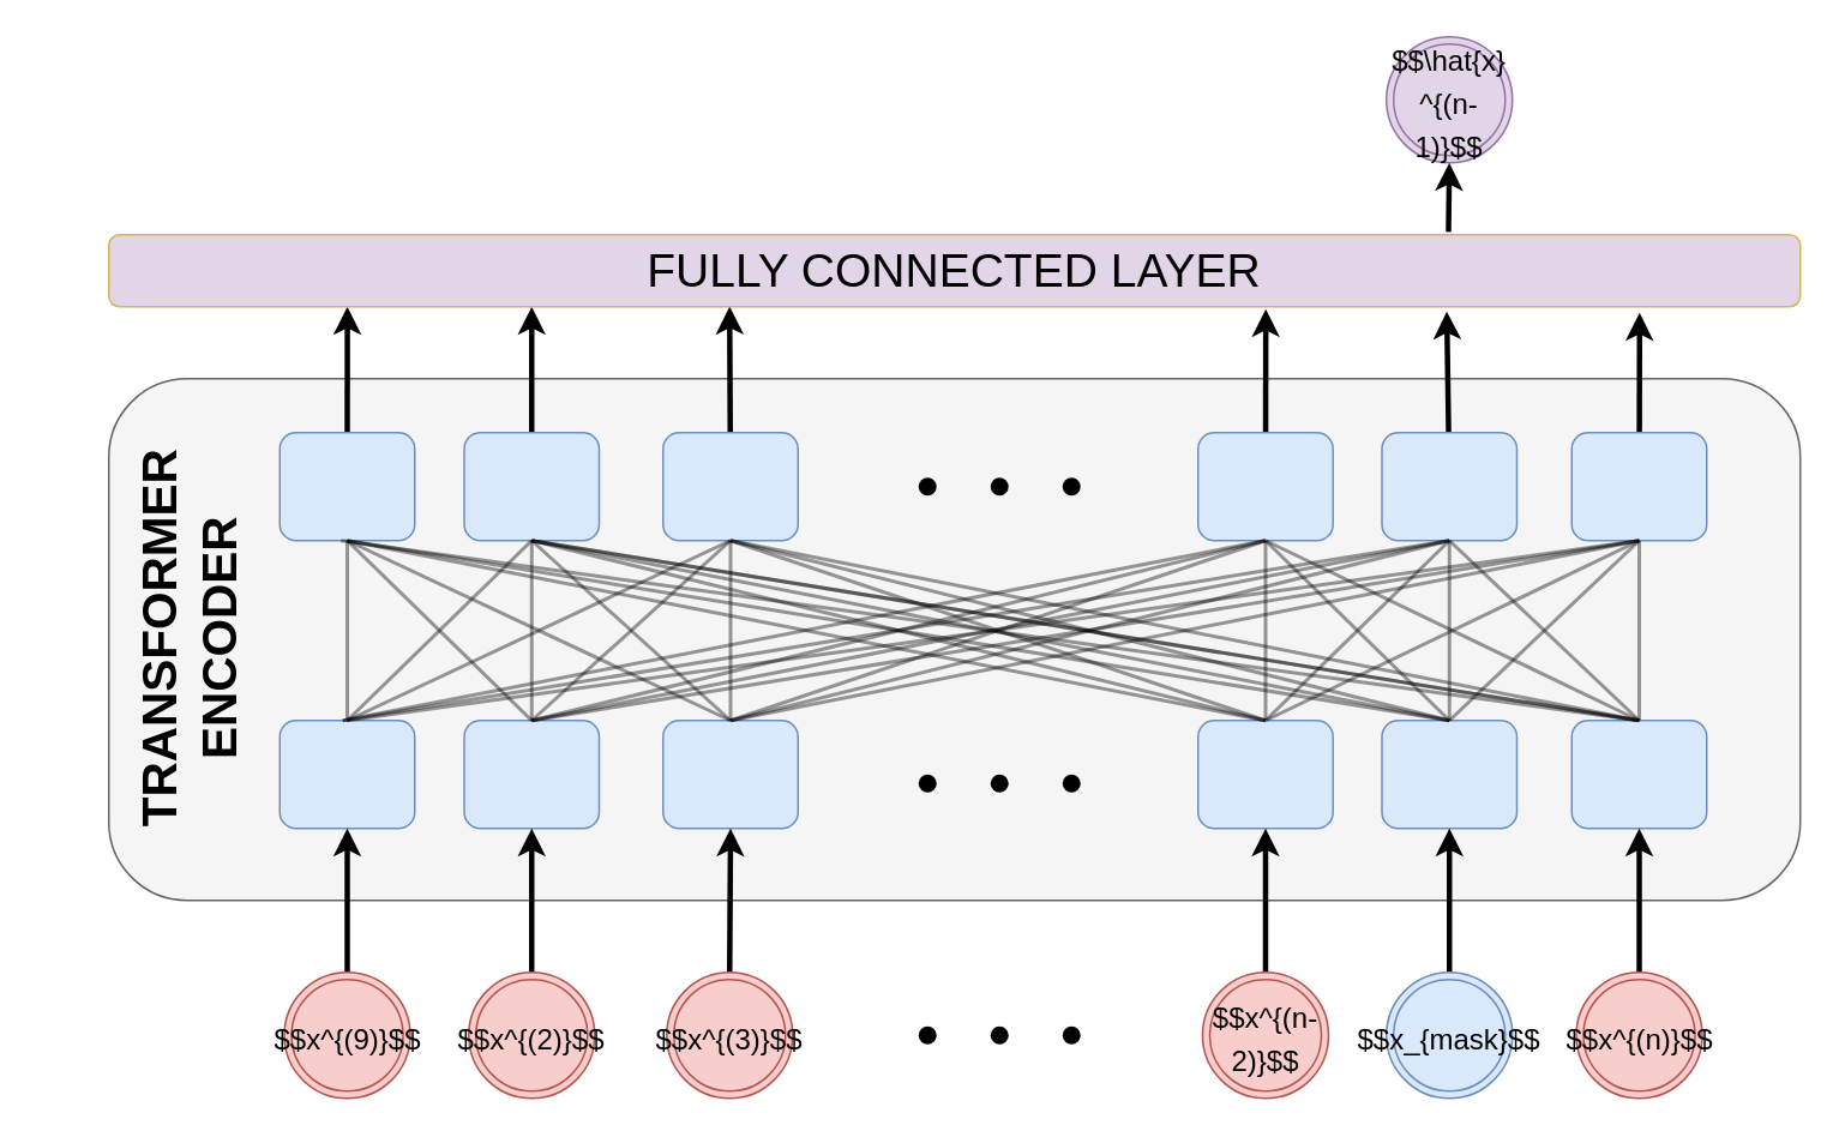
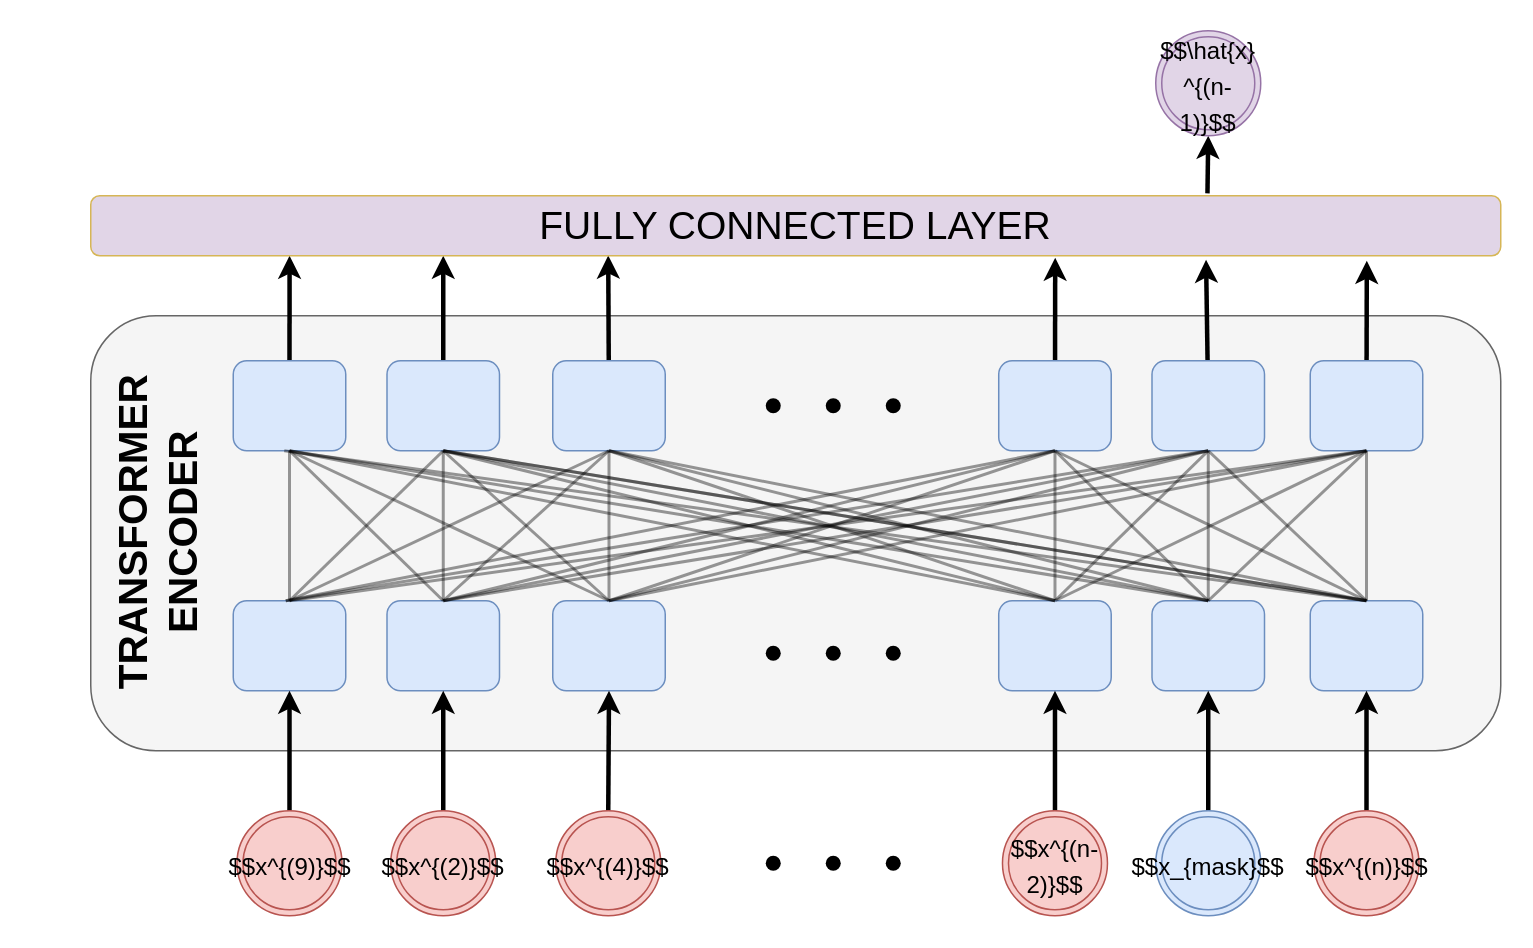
- <mxCell id="67" value="&lt;span style=&quot;font-size: 16px&quot;&gt;$$x^{(3)}$$&lt;/span&gt;" style="ellipse;shape=doubleEllipse;whiteSpace=wrap;html=1;aspect=fixed;fontSize=20;fillColor=#f8cecc;strokeColor=#b85450;" parent="1" vertex="1"><mxGeometry x="370" y="540" width="70" height="70" as="geometry" /></mxCell>
+ <mxCell id="67" value="&lt;span style=&quot;font-size: 16px&quot;&gt;$$x^{(4)}$$&lt;/span&gt;" style="ellipse;shape=doubleEllipse;whiteSpace=wrap;html=1;aspect=fixed;fontSize=20;fillColor=#f8cecc;strokeColor=#b85450;" parent="1" vertex="1"><mxGeometry x="370" y="540" width="70" height="70" as="geometry" /></mxCell>
